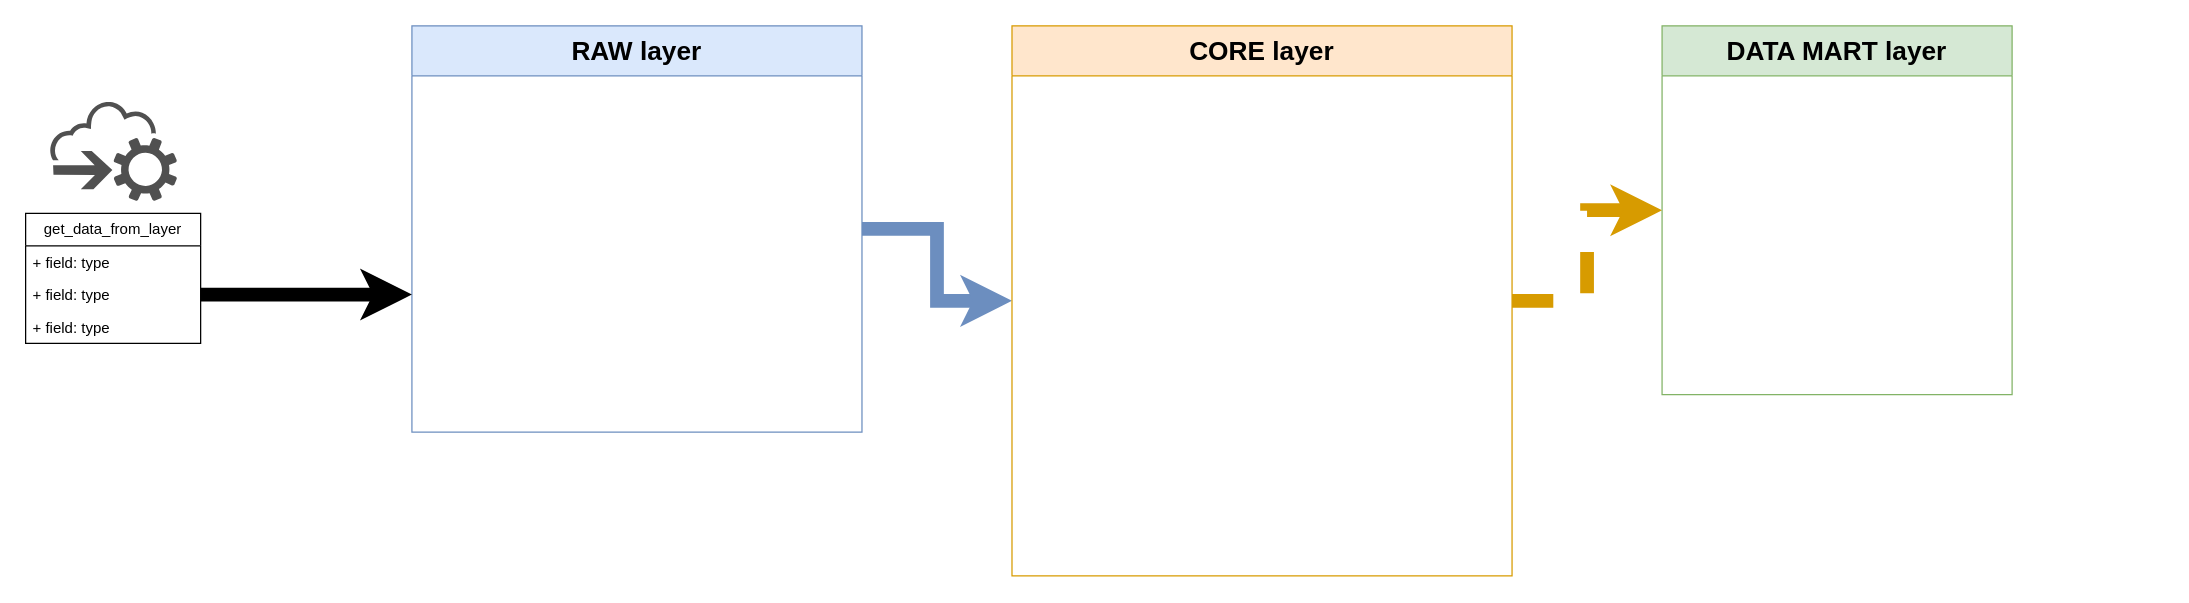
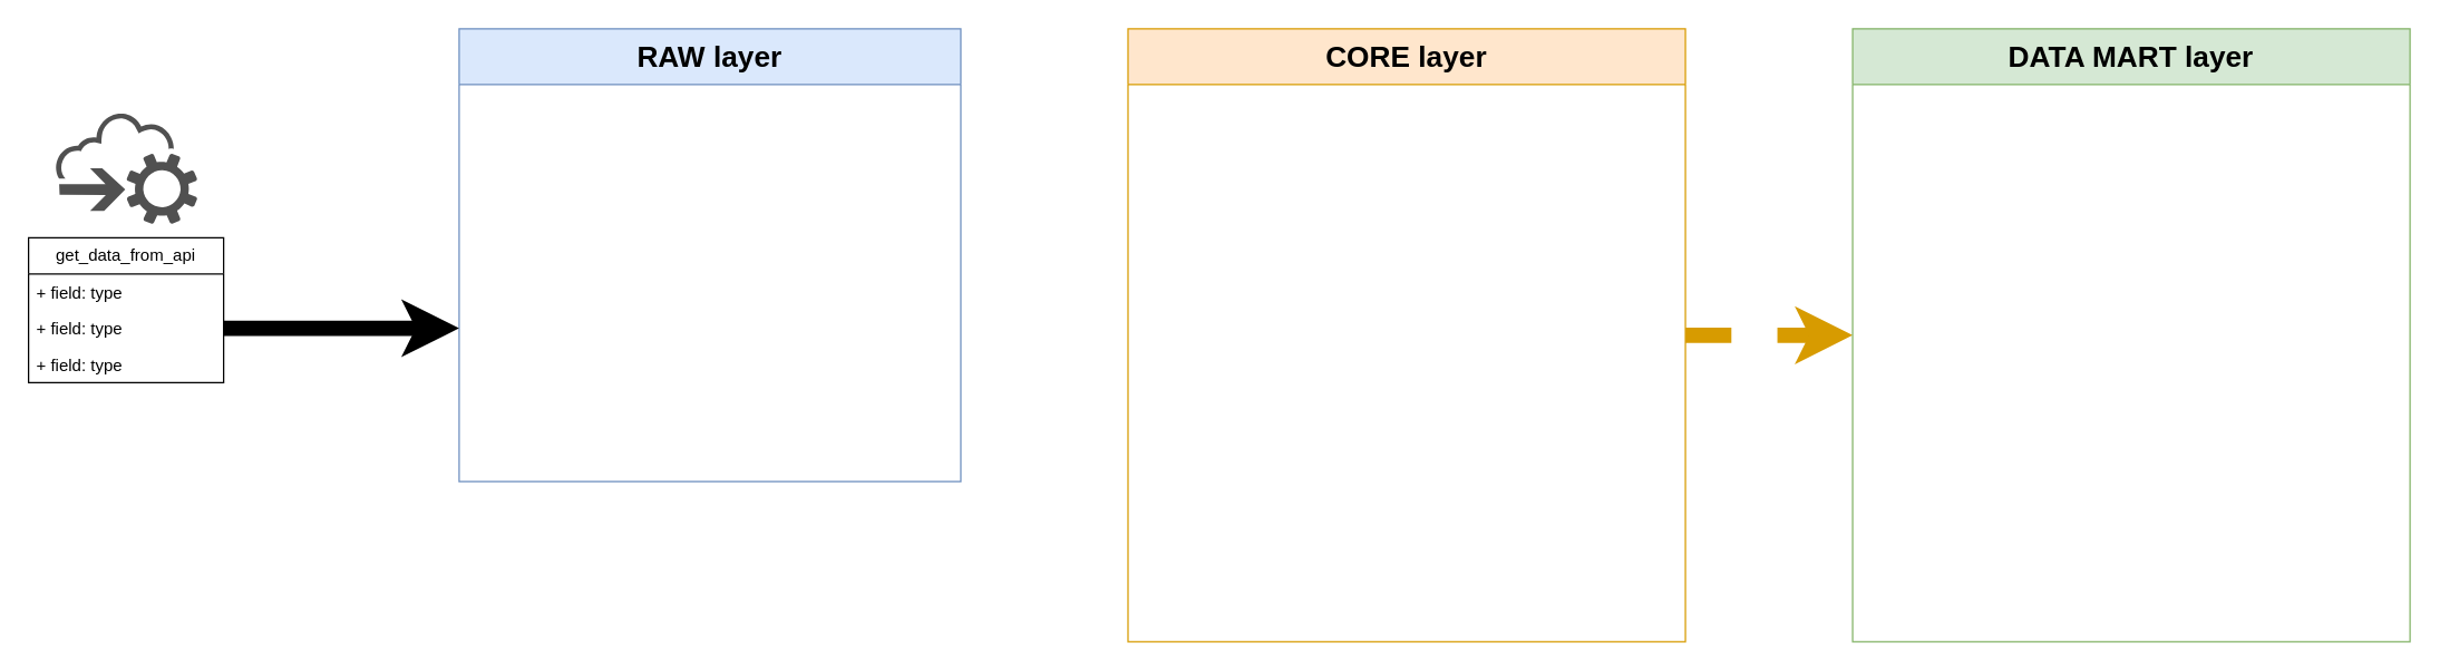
- <mxCell id="6" value="&lt;font style=&quot;font-size: 21px;&quot;&gt;DATA MART layer&lt;/font&gt;" style="swimlane;whiteSpace=wrap;html=1;startSize=40;fillColor=#d5e8d4;strokeColor=#82b366;" parent="1" vertex="1"><mxGeometry x="1329" y="20" width="280" height="295" as="geometry" /></mxCell>
+ <mxCell id="6" value="&lt;font style=&quot;font-size: 21px;&quot;&gt;DATA MART layer&lt;/font&gt;" style="swimlane;whiteSpace=wrap;html=1;startSize=40;fillColor=#d5e8d4;strokeColor=#82b366;" parent="1" vertex="1"><mxGeometry x="1329" y="20" width="400" height="440" as="geometry" /></mxCell>
- <mxCell id="8" value="get_data_from_layer" style="swimlane;fontStyle=0;childLayout=stackLayout;horizontal=1;startSize=26;fillColor=none;horizontalStack=0;resizeParent=1;resizeParentMax=0;resizeLast=0;collapsible=1;marginBottom=0;whiteSpace=wrap;html=1;" vertex="1" parent="1"><mxGeometry x="20" y="170" width="140" height="104" as="geometry" /></mxCell>
+ <mxCell id="8" value="get_data_from_api" style="swimlane;fontStyle=0;childLayout=stackLayout;horizontal=1;startSize=26;fillColor=none;horizontalStack=0;resizeParent=1;resizeParentMax=0;resizeLast=0;collapsible=1;marginBottom=0;whiteSpace=wrap;html=1;" vertex="1" parent="1"><mxGeometry x="20" y="170" width="140" height="104" as="geometry" /></mxCell>
- <mxCell id="2" style="edgeStyle=orthogonalEdgeStyle;rounded=0;orthogonalLoop=1;jettySize=auto;html=1;exitX=1;exitY=0.5;exitDx=0;exitDy=0;entryX=0;entryY=0.5;entryDx=0;entryDy=0;strokeWidth=11;fillColor=#dae8fc;strokeColor=#6c8ebf;" edge="1" parent="1" source="3" target="5"><mxGeometry relative="1" as="geometry" /></mxCell>
